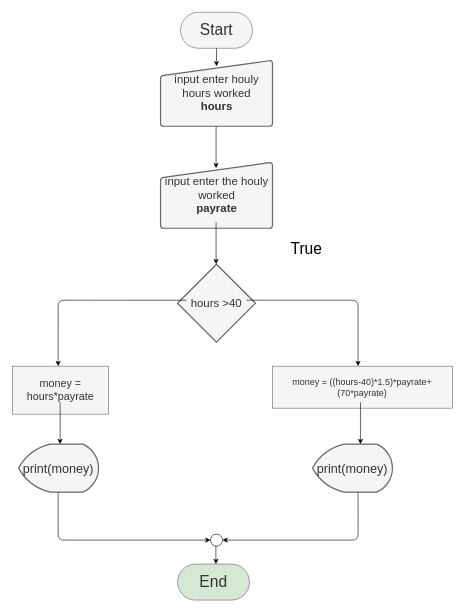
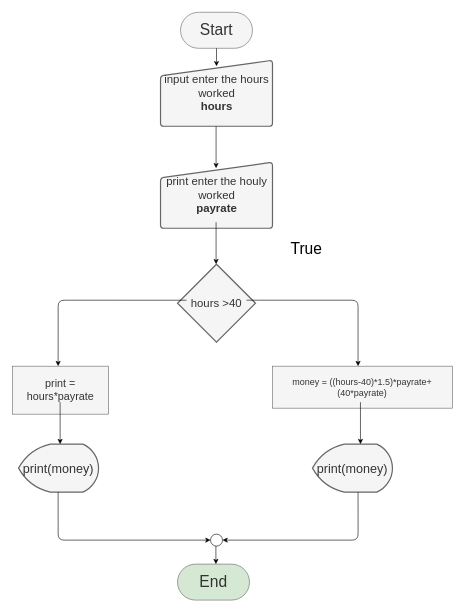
- <mxCell id="3" value="input enter houly hours worked &lt;br&gt;&lt;b&gt;hours&lt;/b&gt;" style="html=1;strokeWidth=2;shape=manualInput;whiteSpace=wrap;rounded=1;size=26;arcSize=11;fontSize=19;fillColor=#f5f5f5;strokeColor=#666666;fontColor=#333333;" vertex="1" parent="1"><mxGeometry x="266.67" y="100" width="186.66" height="110" as="geometry" /></mxCell>
+ <mxCell id="3" value="input enter the hours worked &lt;br&gt;&lt;b&gt;hours&lt;/b&gt;" style="html=1;strokeWidth=2;shape=manualInput;whiteSpace=wrap;rounded=1;size=26;arcSize=11;fontSize=19;fillColor=#f5f5f5;strokeColor=#666666;fontColor=#333333;" vertex="1" parent="1"><mxGeometry x="266.67" y="100" width="186.66" height="110" as="geometry" /></mxCell>
- <mxCell id="4" value="input enter the houly worked &lt;br&gt;&lt;b&gt;payrate&lt;/b&gt;" style="html=1;strokeWidth=2;shape=manualInput;whiteSpace=wrap;rounded=1;size=26;arcSize=11;fontSize=19;fillColor=#f5f5f5;strokeColor=#666666;fontColor=#333333;" vertex="1" parent="1"><mxGeometry x="266.67" y="270" width="186.66" height="110" as="geometry" /></mxCell>
+ <mxCell id="4" value="print enter the houly worked &lt;br&gt;&lt;b&gt;payrate&lt;/b&gt;" style="html=1;strokeWidth=2;shape=manualInput;whiteSpace=wrap;rounded=1;size=26;arcSize=11;fontSize=19;fillColor=#f5f5f5;strokeColor=#666666;fontColor=#333333;" vertex="1" parent="1"><mxGeometry x="266.67" y="270" width="186.66" height="110" as="geometry" /></mxCell>
- <mxCell id="6" value="&lt;font style=&quot;font-size: 15px&quot;&gt;money = ((hours-40)*1.5)*payrate+(70*payrate)&lt;/font&gt;" style="rounded=0;whiteSpace=wrap;html=1;fillColor=#f5f5f5;strokeColor=#666666;fontColor=#333333;" vertex="1" parent="1"><mxGeometry x="453.33" y="610" width="300" height="70" as="geometry" /></mxCell>
+ <mxCell id="6" value="&lt;font style=&quot;font-size: 15px&quot;&gt;money = ((hours-40)*1.5)*payrate+(40*payrate)&lt;/font&gt;" style="rounded=0;whiteSpace=wrap;html=1;fillColor=#f5f5f5;strokeColor=#666666;fontColor=#333333;" vertex="1" parent="1"><mxGeometry x="453.33" y="610" width="300" height="70" as="geometry" /></mxCell>
- <mxCell id="8" value="&lt;font style=&quot;font-size: 18px&quot;&gt;money = hours*payrate&lt;/font&gt;" style="rounded=0;whiteSpace=wrap;html=1;fillColor=#f5f5f5;strokeColor=#666666;fontColor=#333333;" vertex="1" parent="1"><mxGeometry x="20" y="610" width="160" height="80" as="geometry" /></mxCell>
+ <mxCell id="8" value="&lt;font style=&quot;font-size: 18px&quot;&gt;print = hours*payrate&lt;/font&gt;" style="rounded=0;whiteSpace=wrap;html=1;fillColor=#f5f5f5;strokeColor=#666666;fontColor=#333333;" vertex="1" parent="1"><mxGeometry x="20" y="610" width="160" height="80" as="geometry" /></mxCell>
